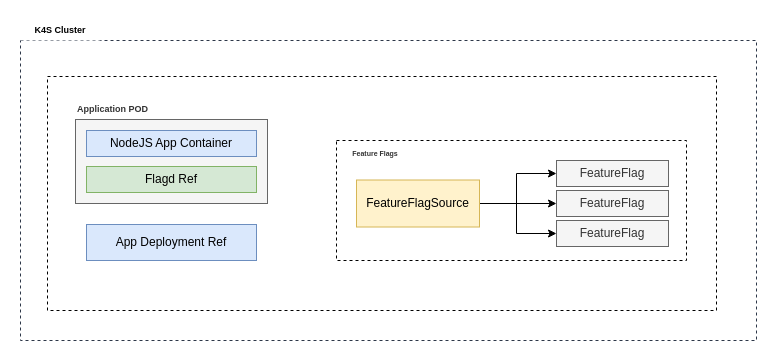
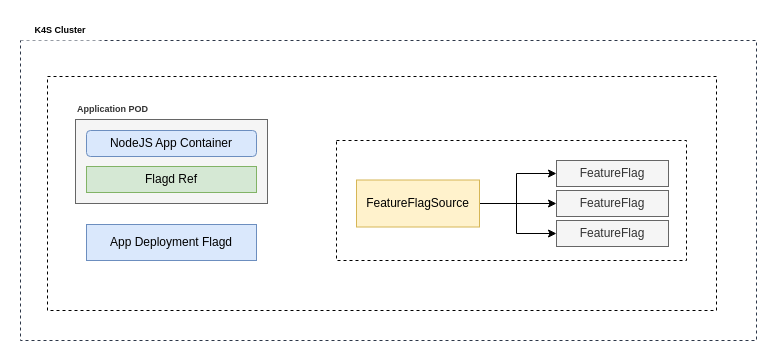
- <mxCell id="16" value="NodeJS App Container" style="whiteSpace=wrap;html=1;fillColor=#dae8fc;strokeColor=#6c8ebf;" vertex="1" parent="1"><mxGeometry x="86" y="130" width="170" height="26" as="geometry" /></mxCell>
+ <mxCell id="16" value="NodeJS App Container" style="whiteSpace=wrap;html=1;fillColor=#dae8fc;strokeColor=#6c8ebf;rounded=1;" vertex="1" parent="1"><mxGeometry x="86" y="130" width="170" height="26" as="geometry" /></mxCell>
- <mxCell id="6" value="Feature Flags" style="whiteSpace=wrap;html=1;fontSize=7;fillColor=none;strokeColor=none;fontColor=#333333;fontStyle=1" vertex="1" parent="1"><mxGeometry x="346" y="148" width="58" height="12" as="geometry" /></mxCell>
- <mxCell id="12" value="App Deployment Ref" style="whiteSpace=wrap;html=1;fontSize=12;fillColor=#dae8fc;strokeColor=#6c8ebf;" vertex="1" parent="1"><mxGeometry x="86" y="224" width="170" height="36" as="geometry" /></mxCell>
+ <mxCell id="12" value="App Deployment Flagd" style="whiteSpace=wrap;html=1;fontSize=12;fillColor=#dae8fc;strokeColor=#6c8ebf;" vertex="1" parent="1"><mxGeometry x="86" y="224" width="170" height="36" as="geometry" /></mxCell>
